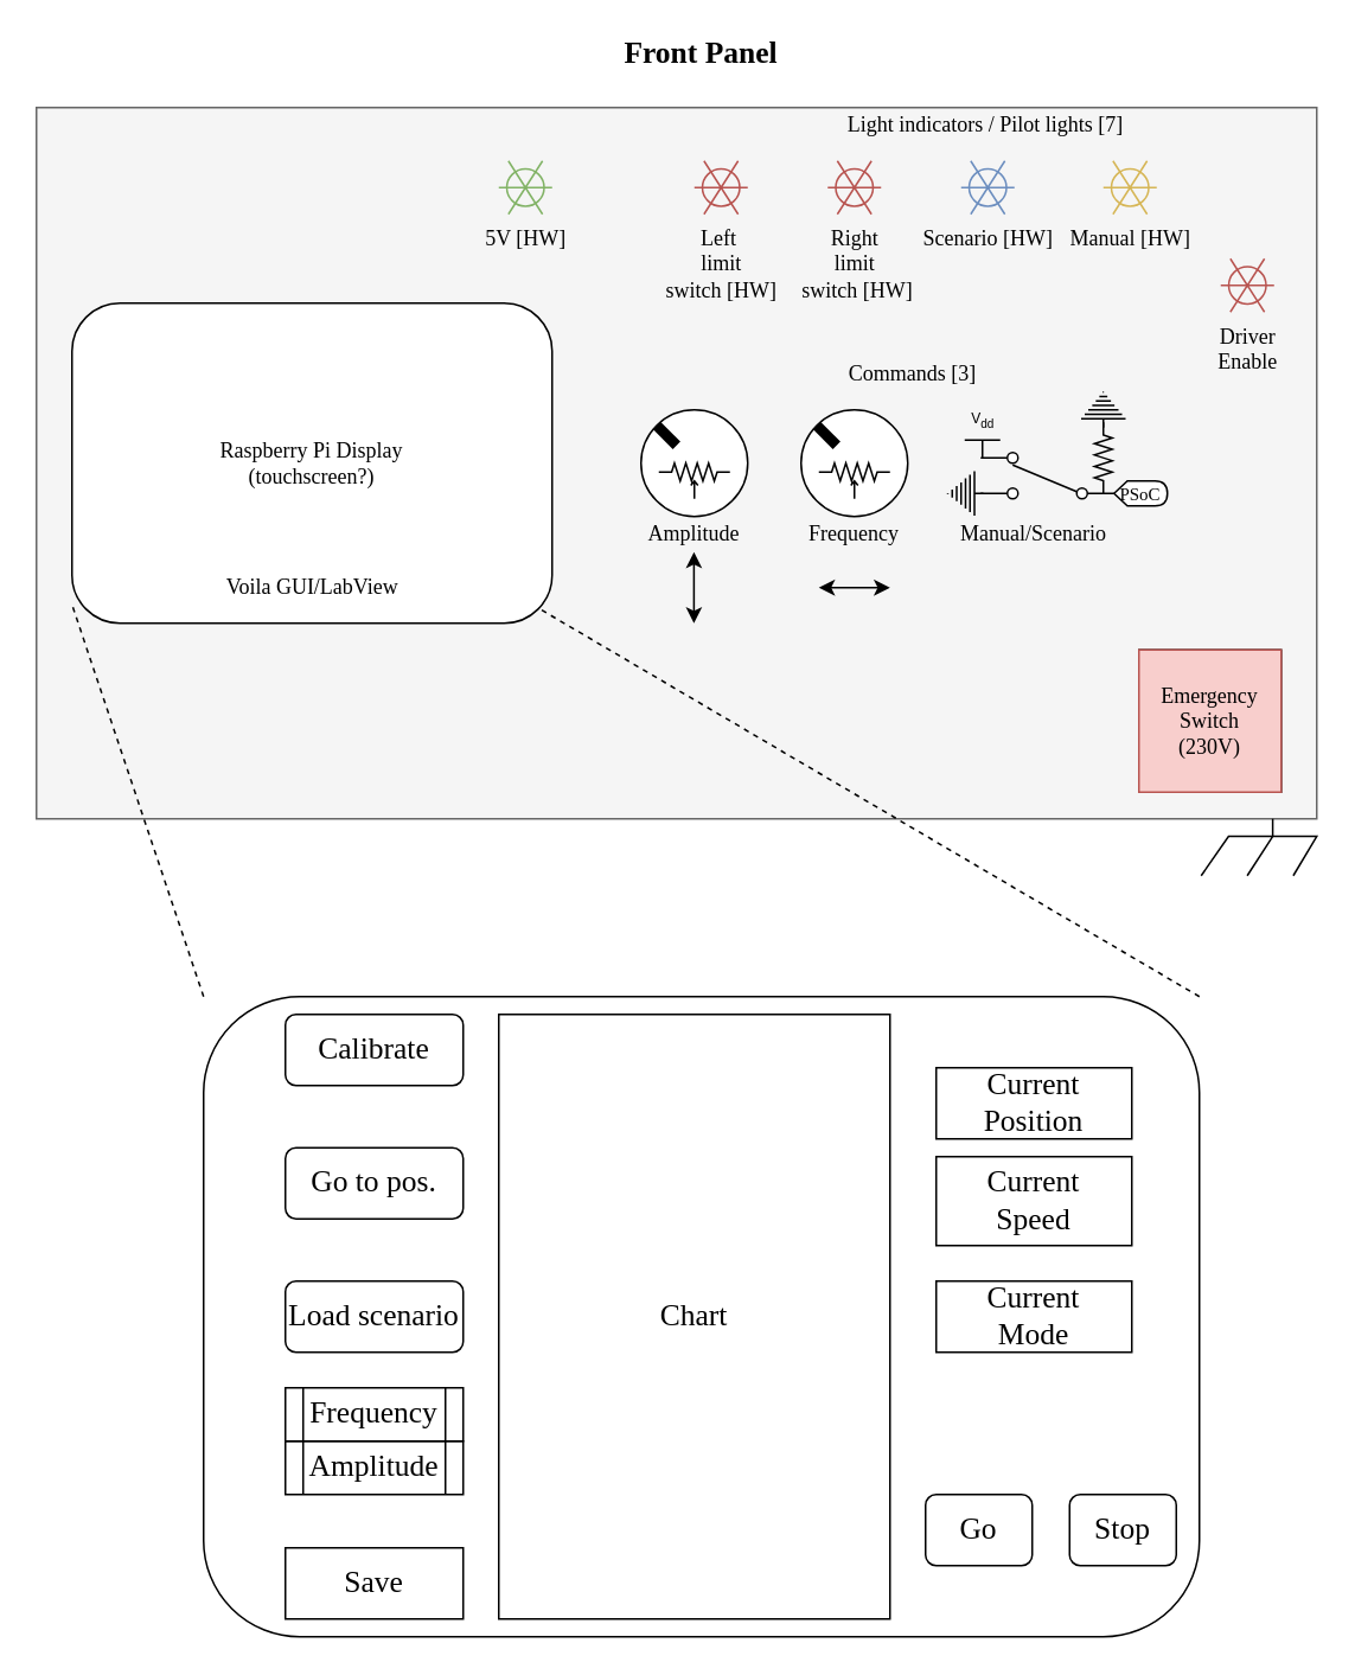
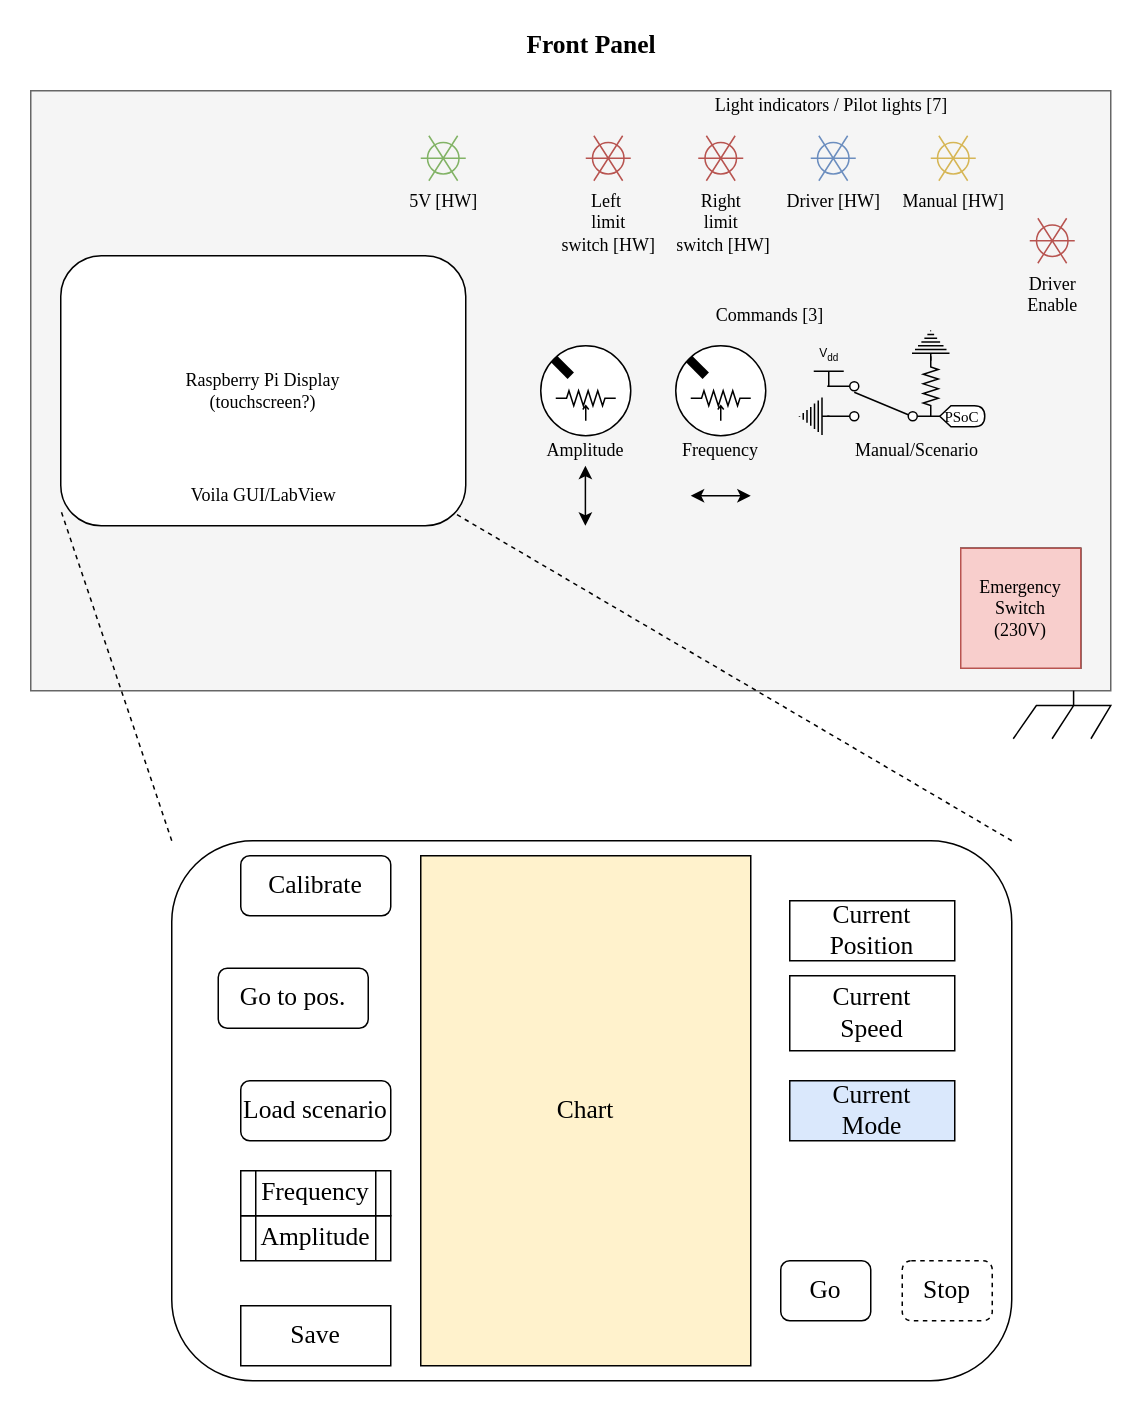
- <mxCell id="42" value="Scenario [HW]" style="pointerEvents=1;verticalLabelPosition=bottom;shadow=0;dashed=0;align=center;html=1;verticalAlign=top;shape=mxgraph.electrical.electro-mechanical.pilot_light;fontFamily=Inconsolata;fontSource=https%3A%2F%2Ffonts.googleapis.com%2Fcss%3Ffamily%3DInconsolata;fillColor=#dae8fc;strokeColor=#6c8ebf;" vertex="1" parent="1"><mxGeometry x="540" y="90" width="30" height="30" as="geometry" /></mxCell>
+ <mxCell id="42" value="Driver [HW]" style="pointerEvents=1;verticalLabelPosition=bottom;shadow=0;dashed=0;align=center;html=1;verticalAlign=top;shape=mxgraph.electrical.electro-mechanical.pilot_light;fontFamily=Inconsolata;fontSource=https%3A%2F%2Ffonts.googleapis.com%2Fcss%3Ffamily%3DInconsolata;fillColor=#dae8fc;strokeColor=#6c8ebf;" vertex="1" parent="1"><mxGeometry x="540" y="90" width="30" height="30" as="geometry" /></mxCell>
- <mxCell id="26" value="Manual/Scenario" style="text;html=1;strokeColor=none;fillColor=none;align=center;verticalAlign=middle;whiteSpace=wrap;rounded=0;fontFamily=Inconsolata;fontSource=https%3A%2F%2Ffonts.googleapis.com%2Fcss%3Ffamily%3DInconsolata;" parent="1" vertex="1"><mxGeometry x="551" y="290" width="60" height="20" as="geometry" /></mxCell>
+ <mxCell id="26" value="Manual/Scenario" style="text;html=1;strokeColor=none;fillColor=none;align=center;verticalAlign=middle;whiteSpace=wrap;rounded=0;fontFamily=Inconsolata;fontSource=https%3A%2F%2Ffonts.googleapis.com%2Fcss%3Ffamily%3DInconsolata;" parent="1" vertex="1"><mxGeometry x="581" y="290" width="60" height="20" as="geometry" /></mxCell>
- <mxCell id="33" value="Go to pos." style="rounded=1;whiteSpace=wrap;html=1;fontFamily=Inconsolata;fontSource=https%3A%2F%2Ffonts.googleapis.com%2Fcss%3Ffamily%3DInconsolata;fontSize=17;align=center;" parent="1" vertex="1"><mxGeometry x="160" y="645" width="100" height="40" as="geometry" /></mxCell>
+ <mxCell id="33" value="Go to pos." style="rounded=1;whiteSpace=wrap;html=1;fontFamily=Inconsolata;fontSource=https%3A%2F%2Ffonts.googleapis.com%2Fcss%3Ffamily%3DInconsolata;fontSize=17;align=center;" parent="1" vertex="1"><mxGeometry x="145" y="645" width="100" height="40" as="geometry" /></mxCell>
- <mxCell id="36" value="Chart" style="rounded=0;whiteSpace=wrap;html=1;fontFamily=Inconsolata;fontSource=https%3A%2F%2Ffonts.googleapis.com%2Fcss%3Ffamily%3DInconsolata;fontSize=17;align=center;" parent="1" vertex="1"><mxGeometry x="280" y="570" width="220" height="340" as="geometry" /></mxCell>
+ <mxCell id="36" value="Chart" style="rounded=0;whiteSpace=wrap;html=1;fontFamily=Inconsolata;fontSource=https%3A%2F%2Ffonts.googleapis.com%2Fcss%3Ffamily%3DInconsolata;fontSize=17;align=center;fillColor=#fff2cc;" parent="1" vertex="1"><mxGeometry x="280" y="570" width="220" height="340" as="geometry" /></mxCell>
- <mxCell id="41" value="Current&lt;br&gt;Mode" style="rounded=0;whiteSpace=wrap;html=1;fontFamily=Inconsolata;fontSource=https%3A%2F%2Ffonts.googleapis.com%2Fcss%3Ffamily%3DInconsolata;fontSize=17;align=center;" parent="1" vertex="1"><mxGeometry x="526" y="720" width="110" height="40" as="geometry" /></mxCell>
+ <mxCell id="41" value="Current&lt;br&gt;Mode" style="rounded=0;whiteSpace=wrap;html=1;fontFamily=Inconsolata;fontSource=https%3A%2F%2Ffonts.googleapis.com%2Fcss%3Ffamily%3DInconsolata;fontSize=17;align=center;fillColor=#dae8fc;" parent="1" vertex="1"><mxGeometry x="526" y="720" width="110" height="40" as="geometry" /></mxCell>
- <mxCell id="38" value="Stop" style="rounded=1;whiteSpace=wrap;html=1;fontFamily=Inconsolata;fontSource=https%3A%2F%2Ffonts.googleapis.com%2Fcss%3Ffamily%3DInconsolata;fontSize=17;align=center;" parent="1" vertex="1"><mxGeometry x="601" y="840" width="60" height="40" as="geometry" /></mxCell>
+ <mxCell id="38" value="Stop" style="rounded=1;whiteSpace=wrap;html=1;fontFamily=Inconsolata;fontSource=https%3A%2F%2Ffonts.googleapis.com%2Fcss%3Ffamily%3DInconsolata;fontSize=17;align=center;dashed=1;" parent="1" vertex="1"><mxGeometry x="601" y="840" width="60" height="40" as="geometry" /></mxCell>
